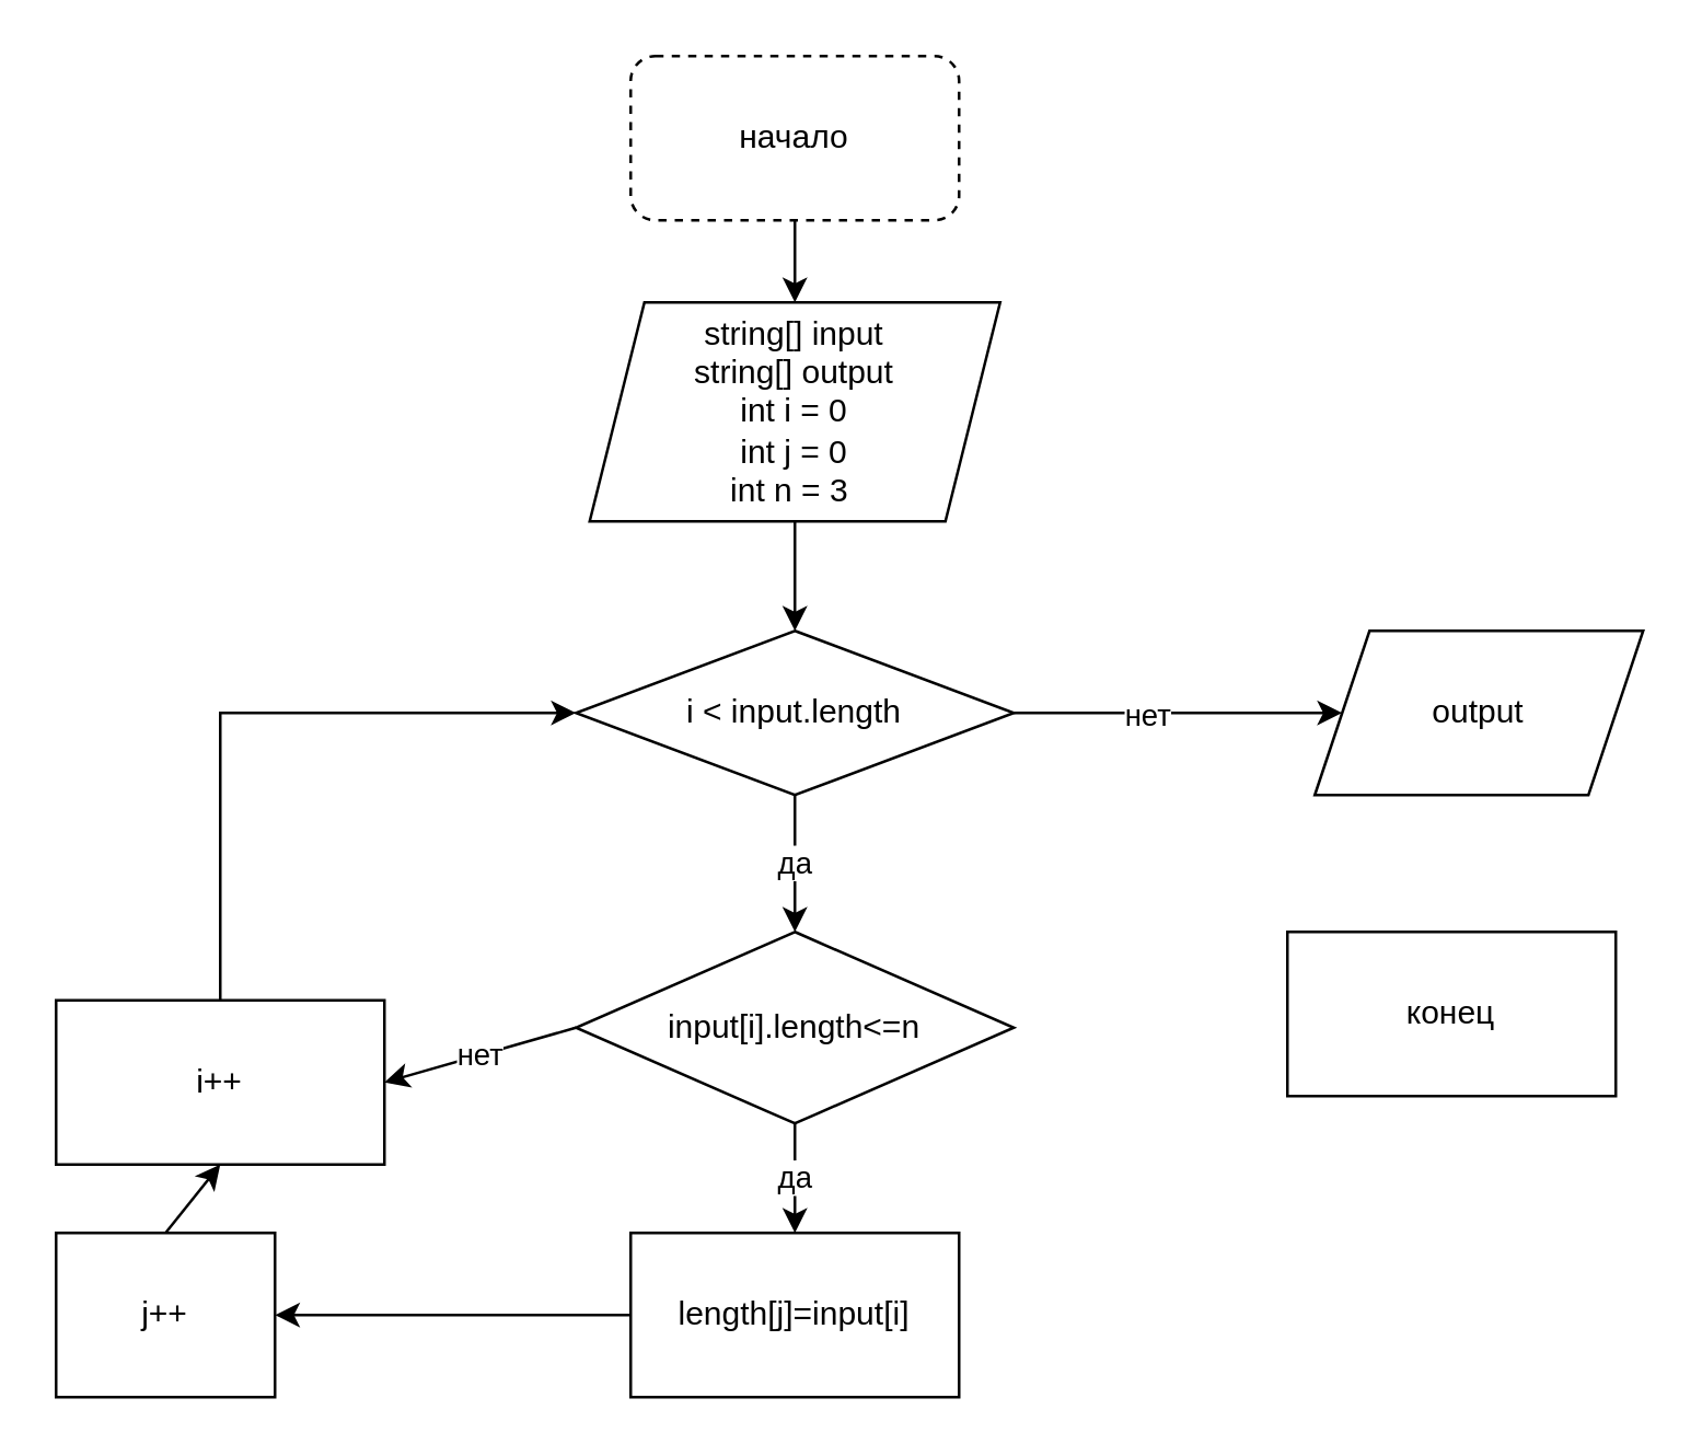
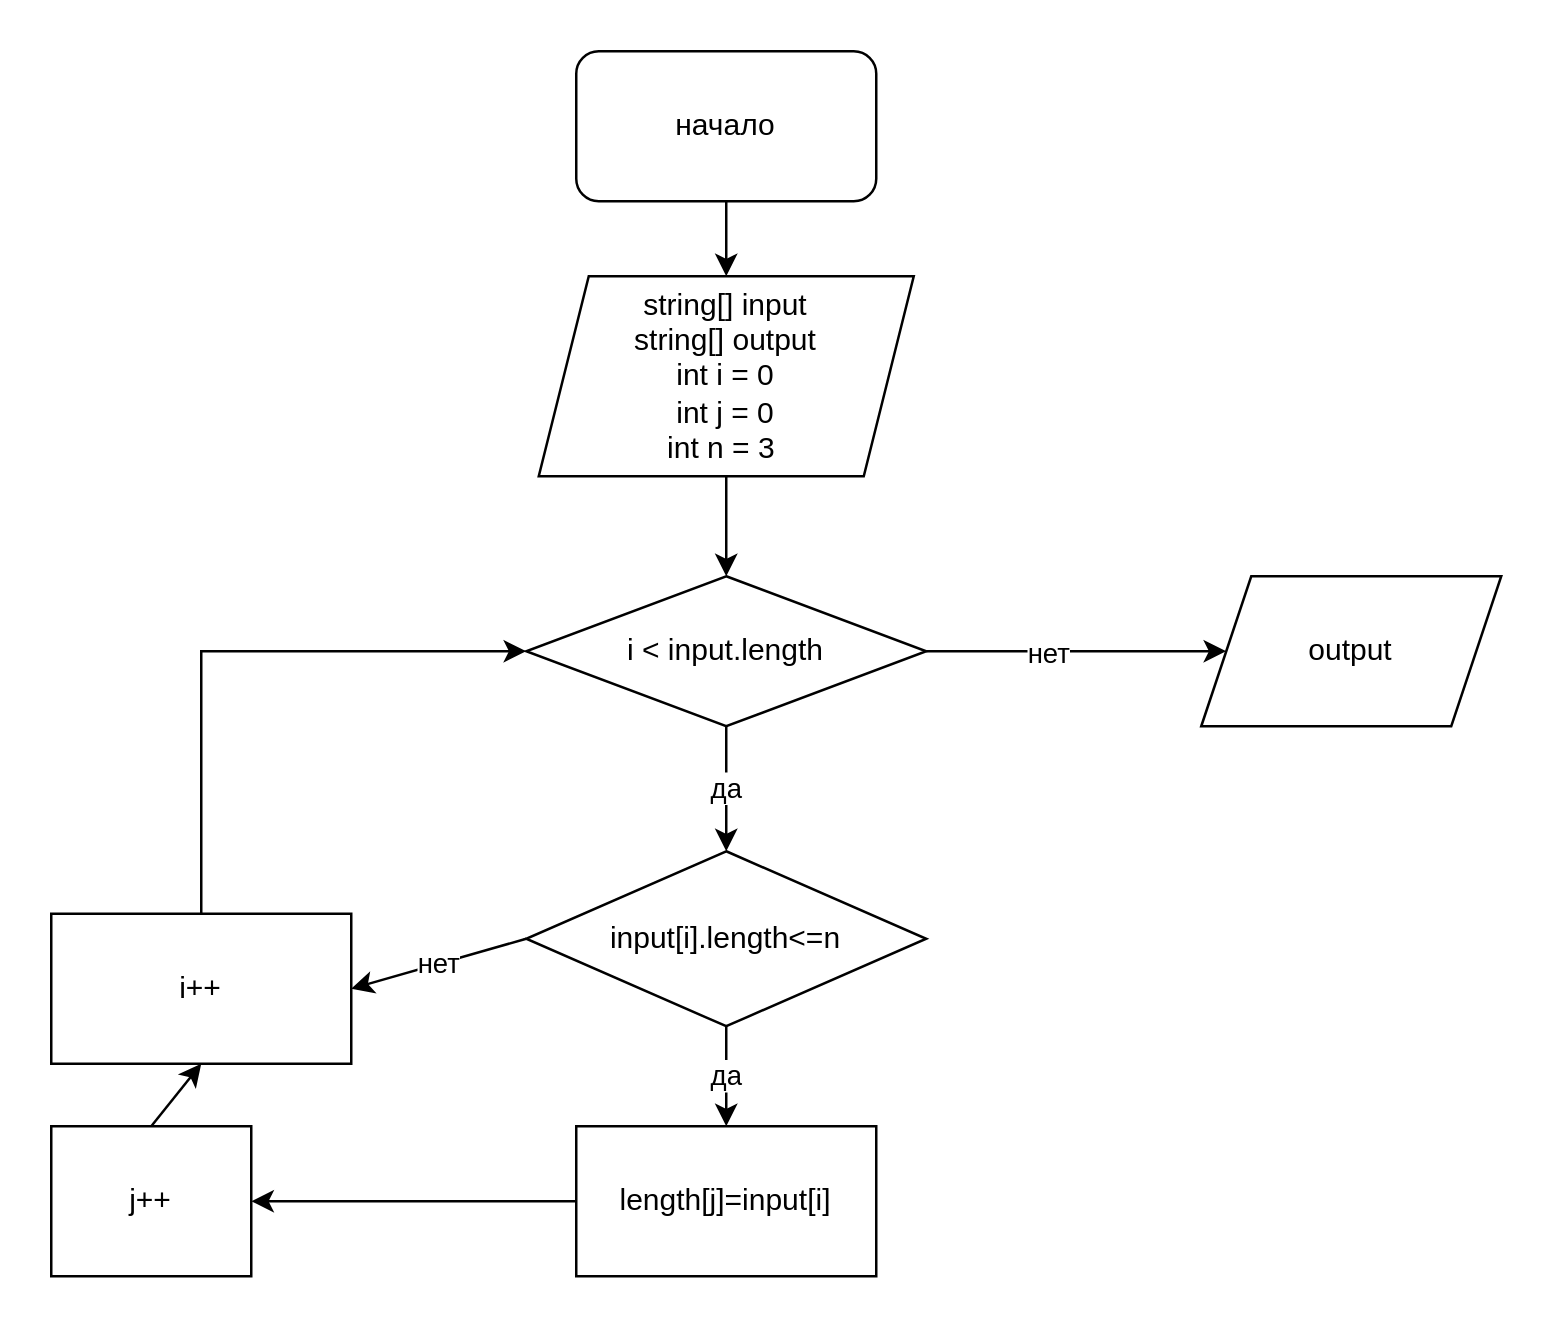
- <mxCell id="2" value="начало" style="rounded=1;whiteSpace=wrap;html=1;dashed=1;" vertex="1" parent="1"><mxGeometry x="230" y="20" width="120" height="60" as="geometry" /></mxCell>
+ <mxCell id="2" value="начало" style="rounded=1;whiteSpace=wrap;html=1;" vertex="1" parent="1"><mxGeometry x="230" y="20" width="120" height="60" as="geometry" /></mxCell>
- <mxCell id="6" value="конец" style="rounded=0;whiteSpace=wrap;html=1;" vertex="1" parent="1"><mxGeometry x="470" y="340" width="120" height="60" as="geometry" /></mxCell>
